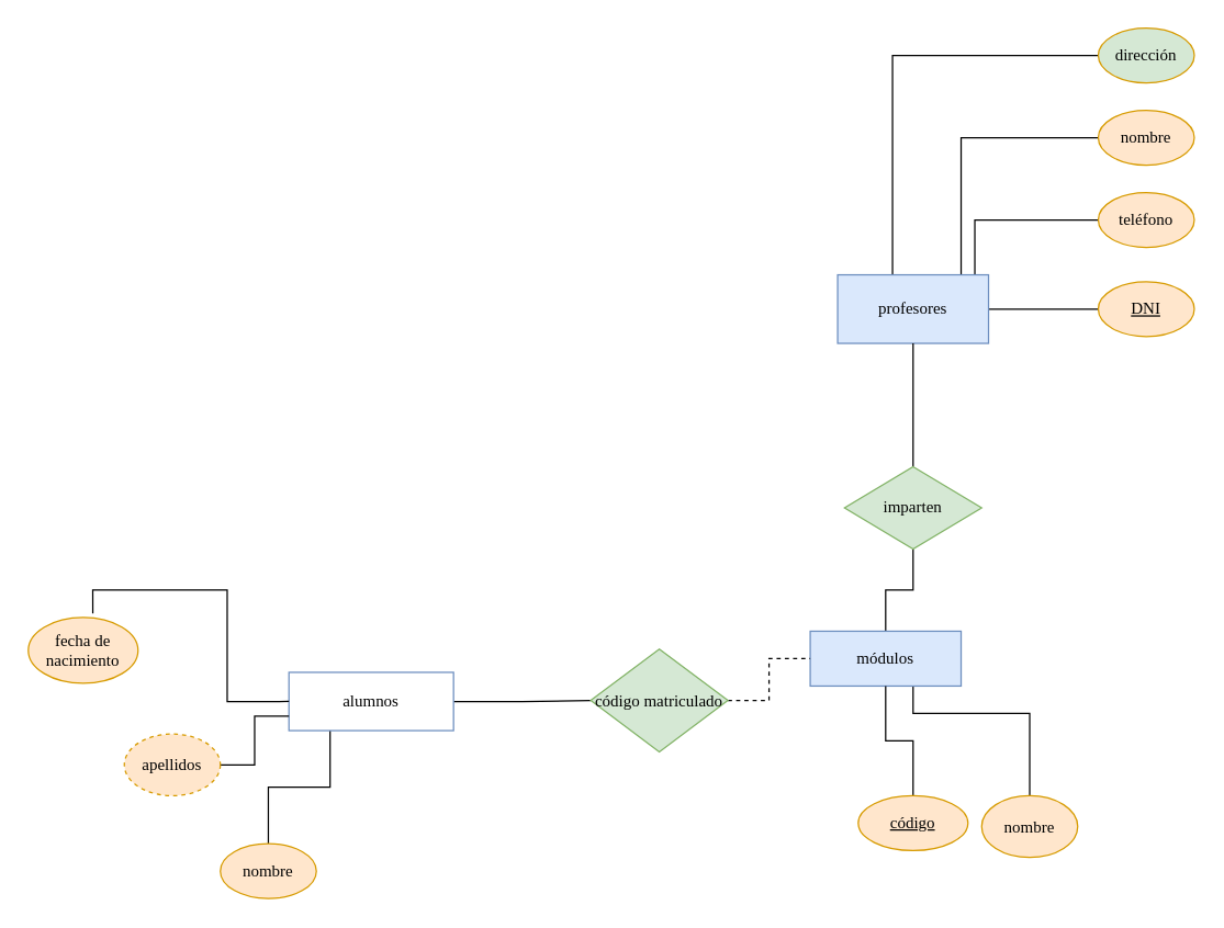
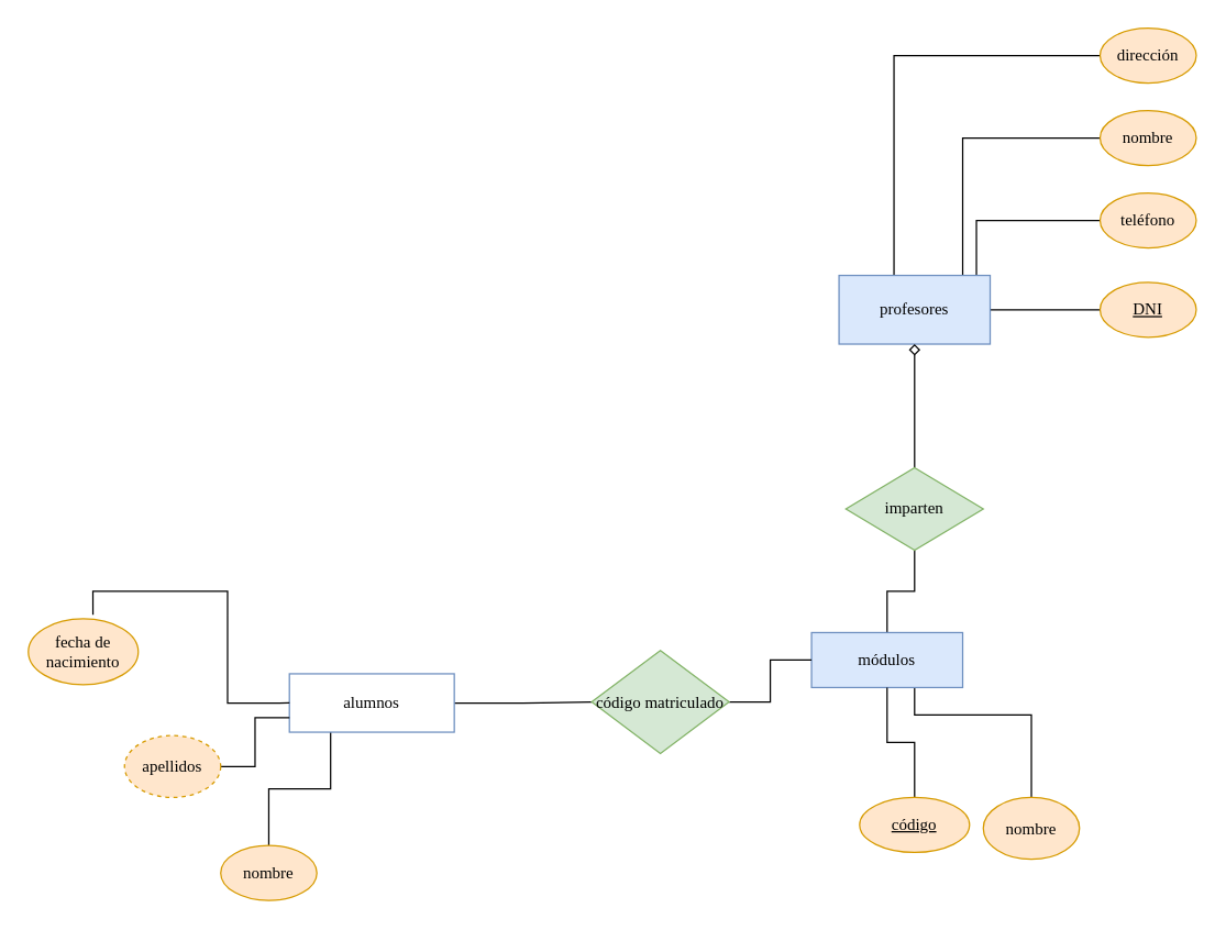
- <mxCell id="21" value="&lt;font face=&quot;Times New Roman&quot;&gt;dirección&lt;/font&gt;" style="ellipse;whiteSpace=wrap;html=1;align=center;fillColor=#d5e8d4;strokeColor=#d79b00;" vertex="1" parent="1"><mxGeometry x="800" y="20" width="70" height="40" as="geometry" /></mxCell>
+ <mxCell id="21" value="&lt;font face=&quot;Times New Roman&quot;&gt;dirección&lt;/font&gt;" style="ellipse;whiteSpace=wrap;html=1;align=center;fillColor=#ffe6cc;strokeColor=#d79b00;" vertex="1" parent="1"><mxGeometry x="800" y="20" width="70" height="40" as="geometry" /></mxCell>
- <mxCell id="13" style="edgeStyle=orthogonalEdgeStyle;rounded=0;orthogonalLoop=1;jettySize=auto;html=1;exitX=0.5;exitY=0;exitDx=0;exitDy=0;endArrow=none;endFill=0;" edge="1" parent="1" source="14" target="6"><mxGeometry relative="1" as="geometry" /></mxCell>
+ <mxCell id="13" style="edgeStyle=orthogonalEdgeStyle;rounded=0;orthogonalLoop=1;jettySize=auto;html=1;exitX=0.5;exitY=0;exitDx=0;exitDy=0;endArrow=diamond;endFill=0;" edge="1" parent="1" source="14" target="6"><mxGeometry relative="1" as="geometry" /></mxCell>
- <mxCell id="15" style="edgeStyle=orthogonalEdgeStyle;rounded=0;orthogonalLoop=1;jettySize=auto;html=1;exitX=1;exitY=0.5;exitDx=0;exitDy=0;endArrow=none;endFill=0;dashed=1;" edge="1" parent="1" source="16" target="12"><mxGeometry relative="1" as="geometry" /></mxCell>
+ <mxCell id="15" style="edgeStyle=orthogonalEdgeStyle;rounded=0;orthogonalLoop=1;jettySize=auto;html=1;exitX=1;exitY=0.5;exitDx=0;exitDy=0;endArrow=none;endFill=0;" edge="1" parent="1" source="16" target="12"><mxGeometry relative="1" as="geometry" /></mxCell>
